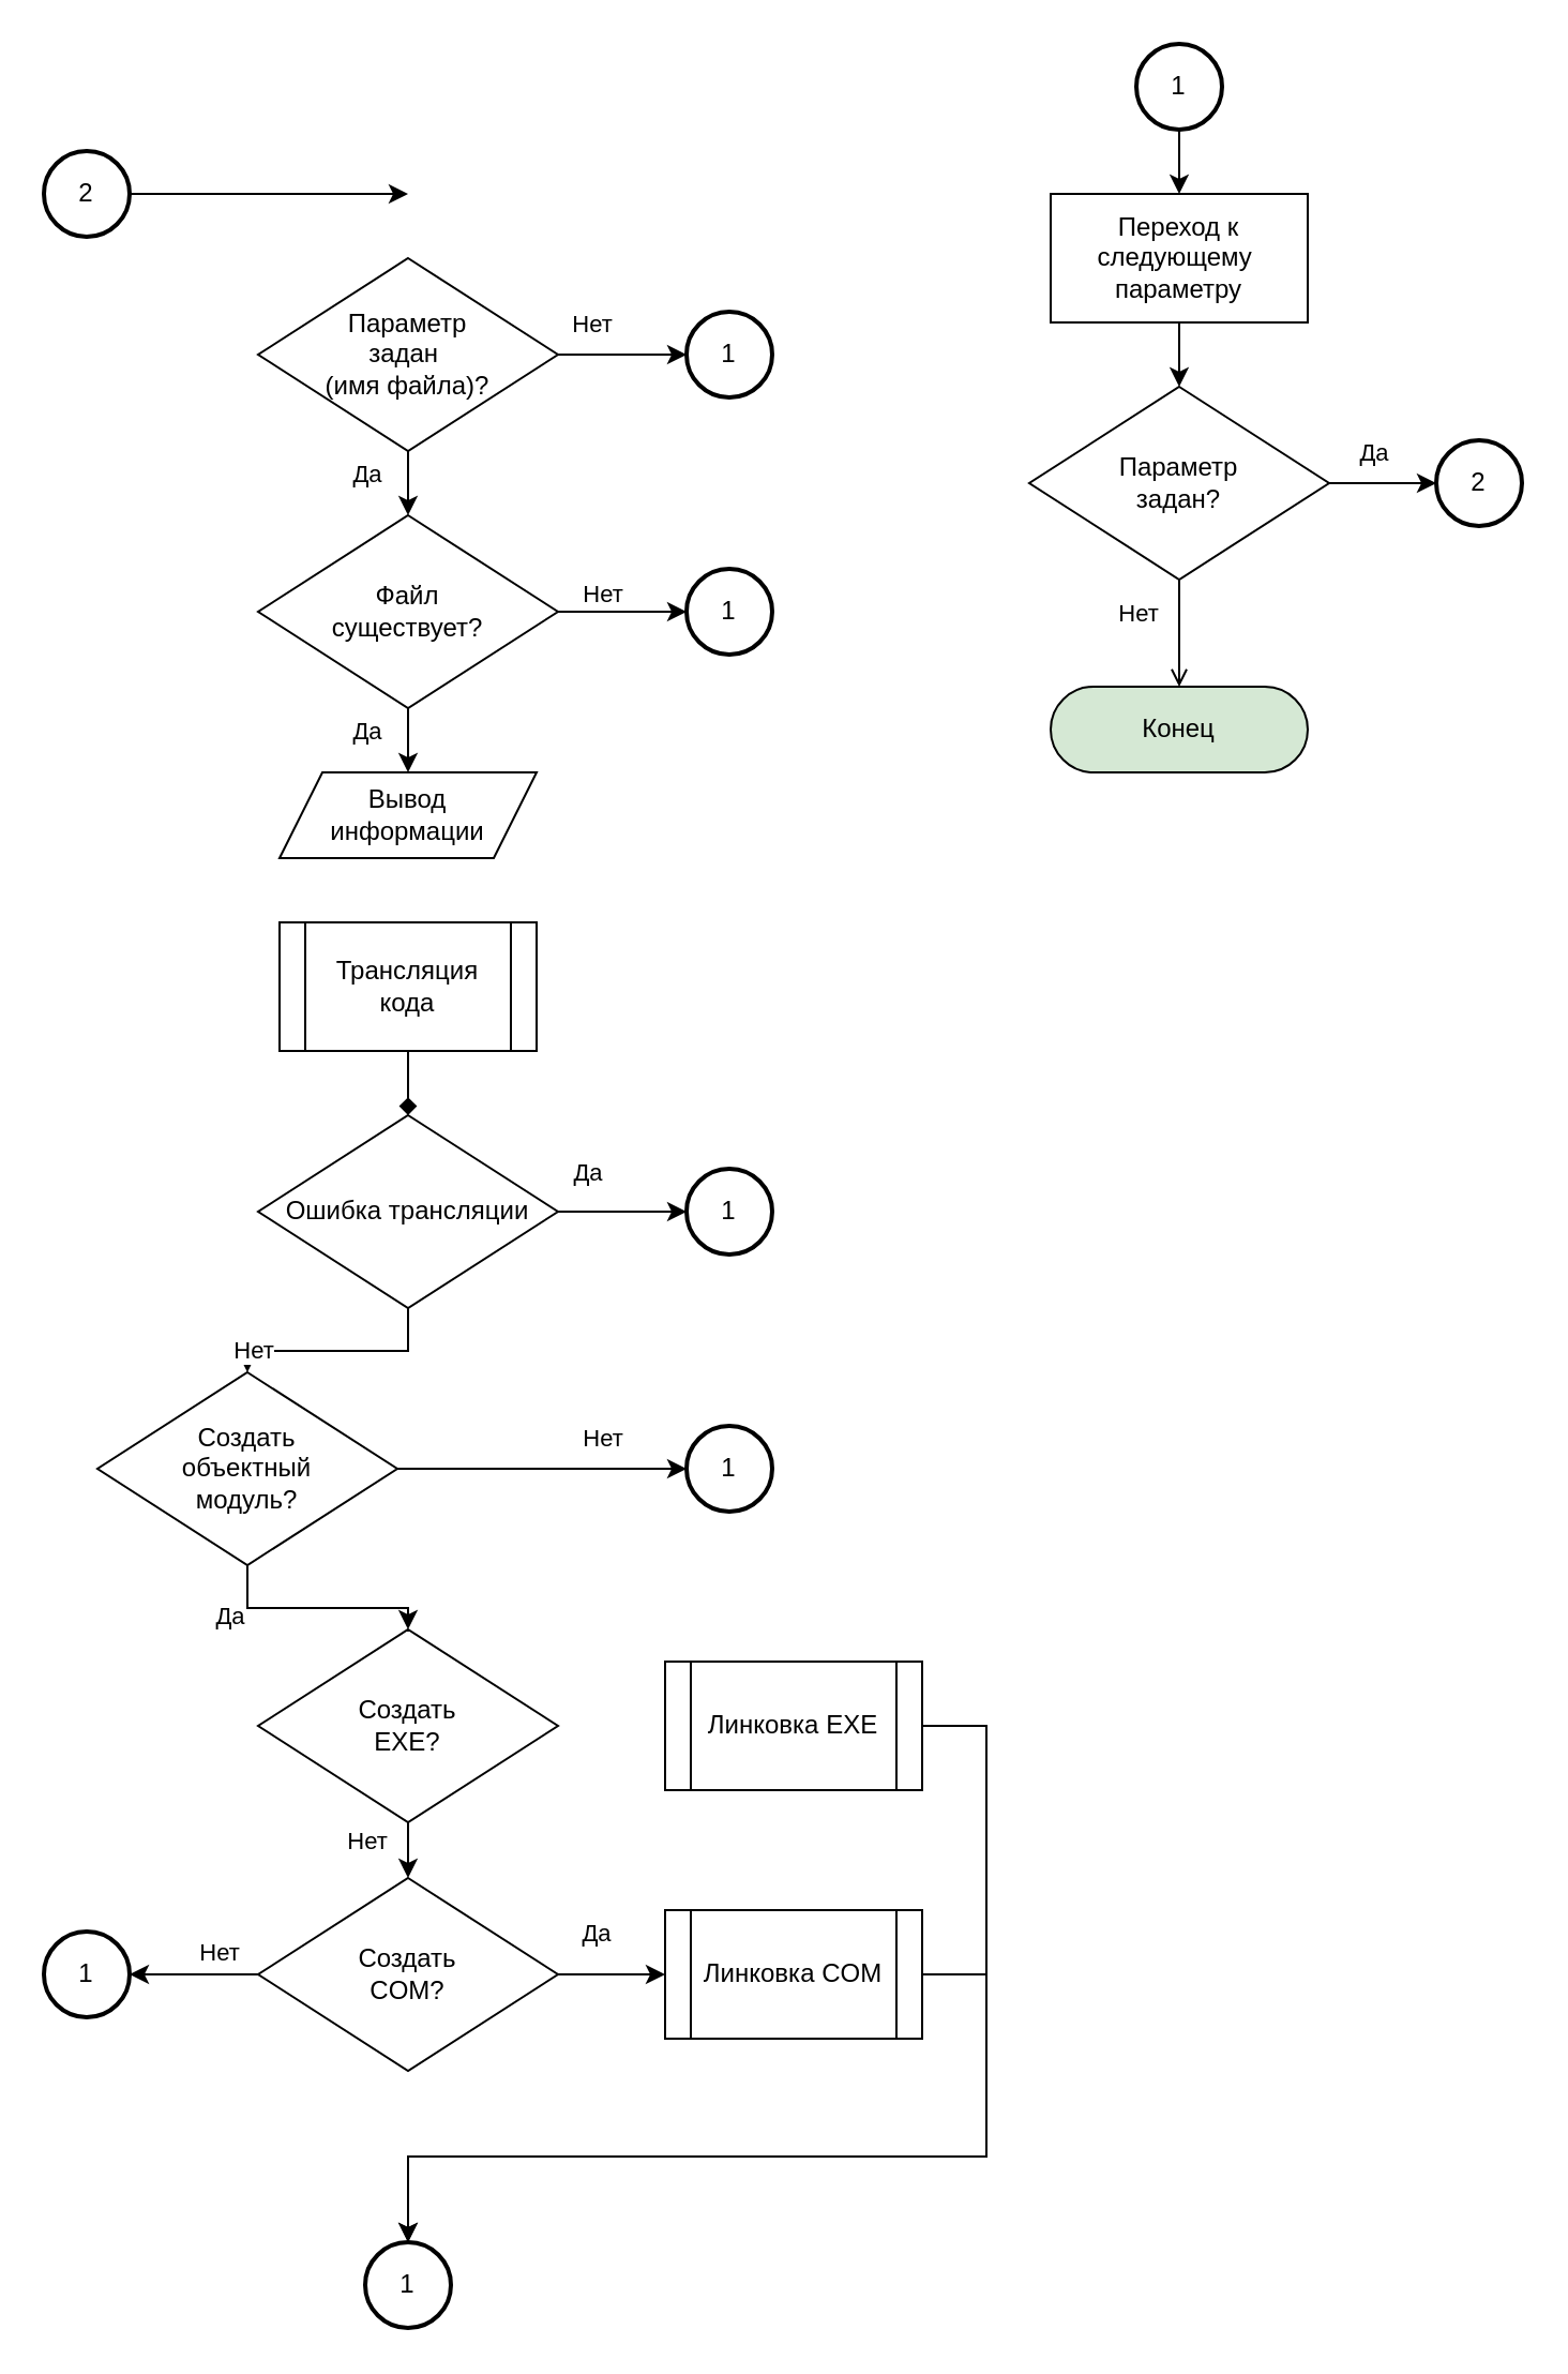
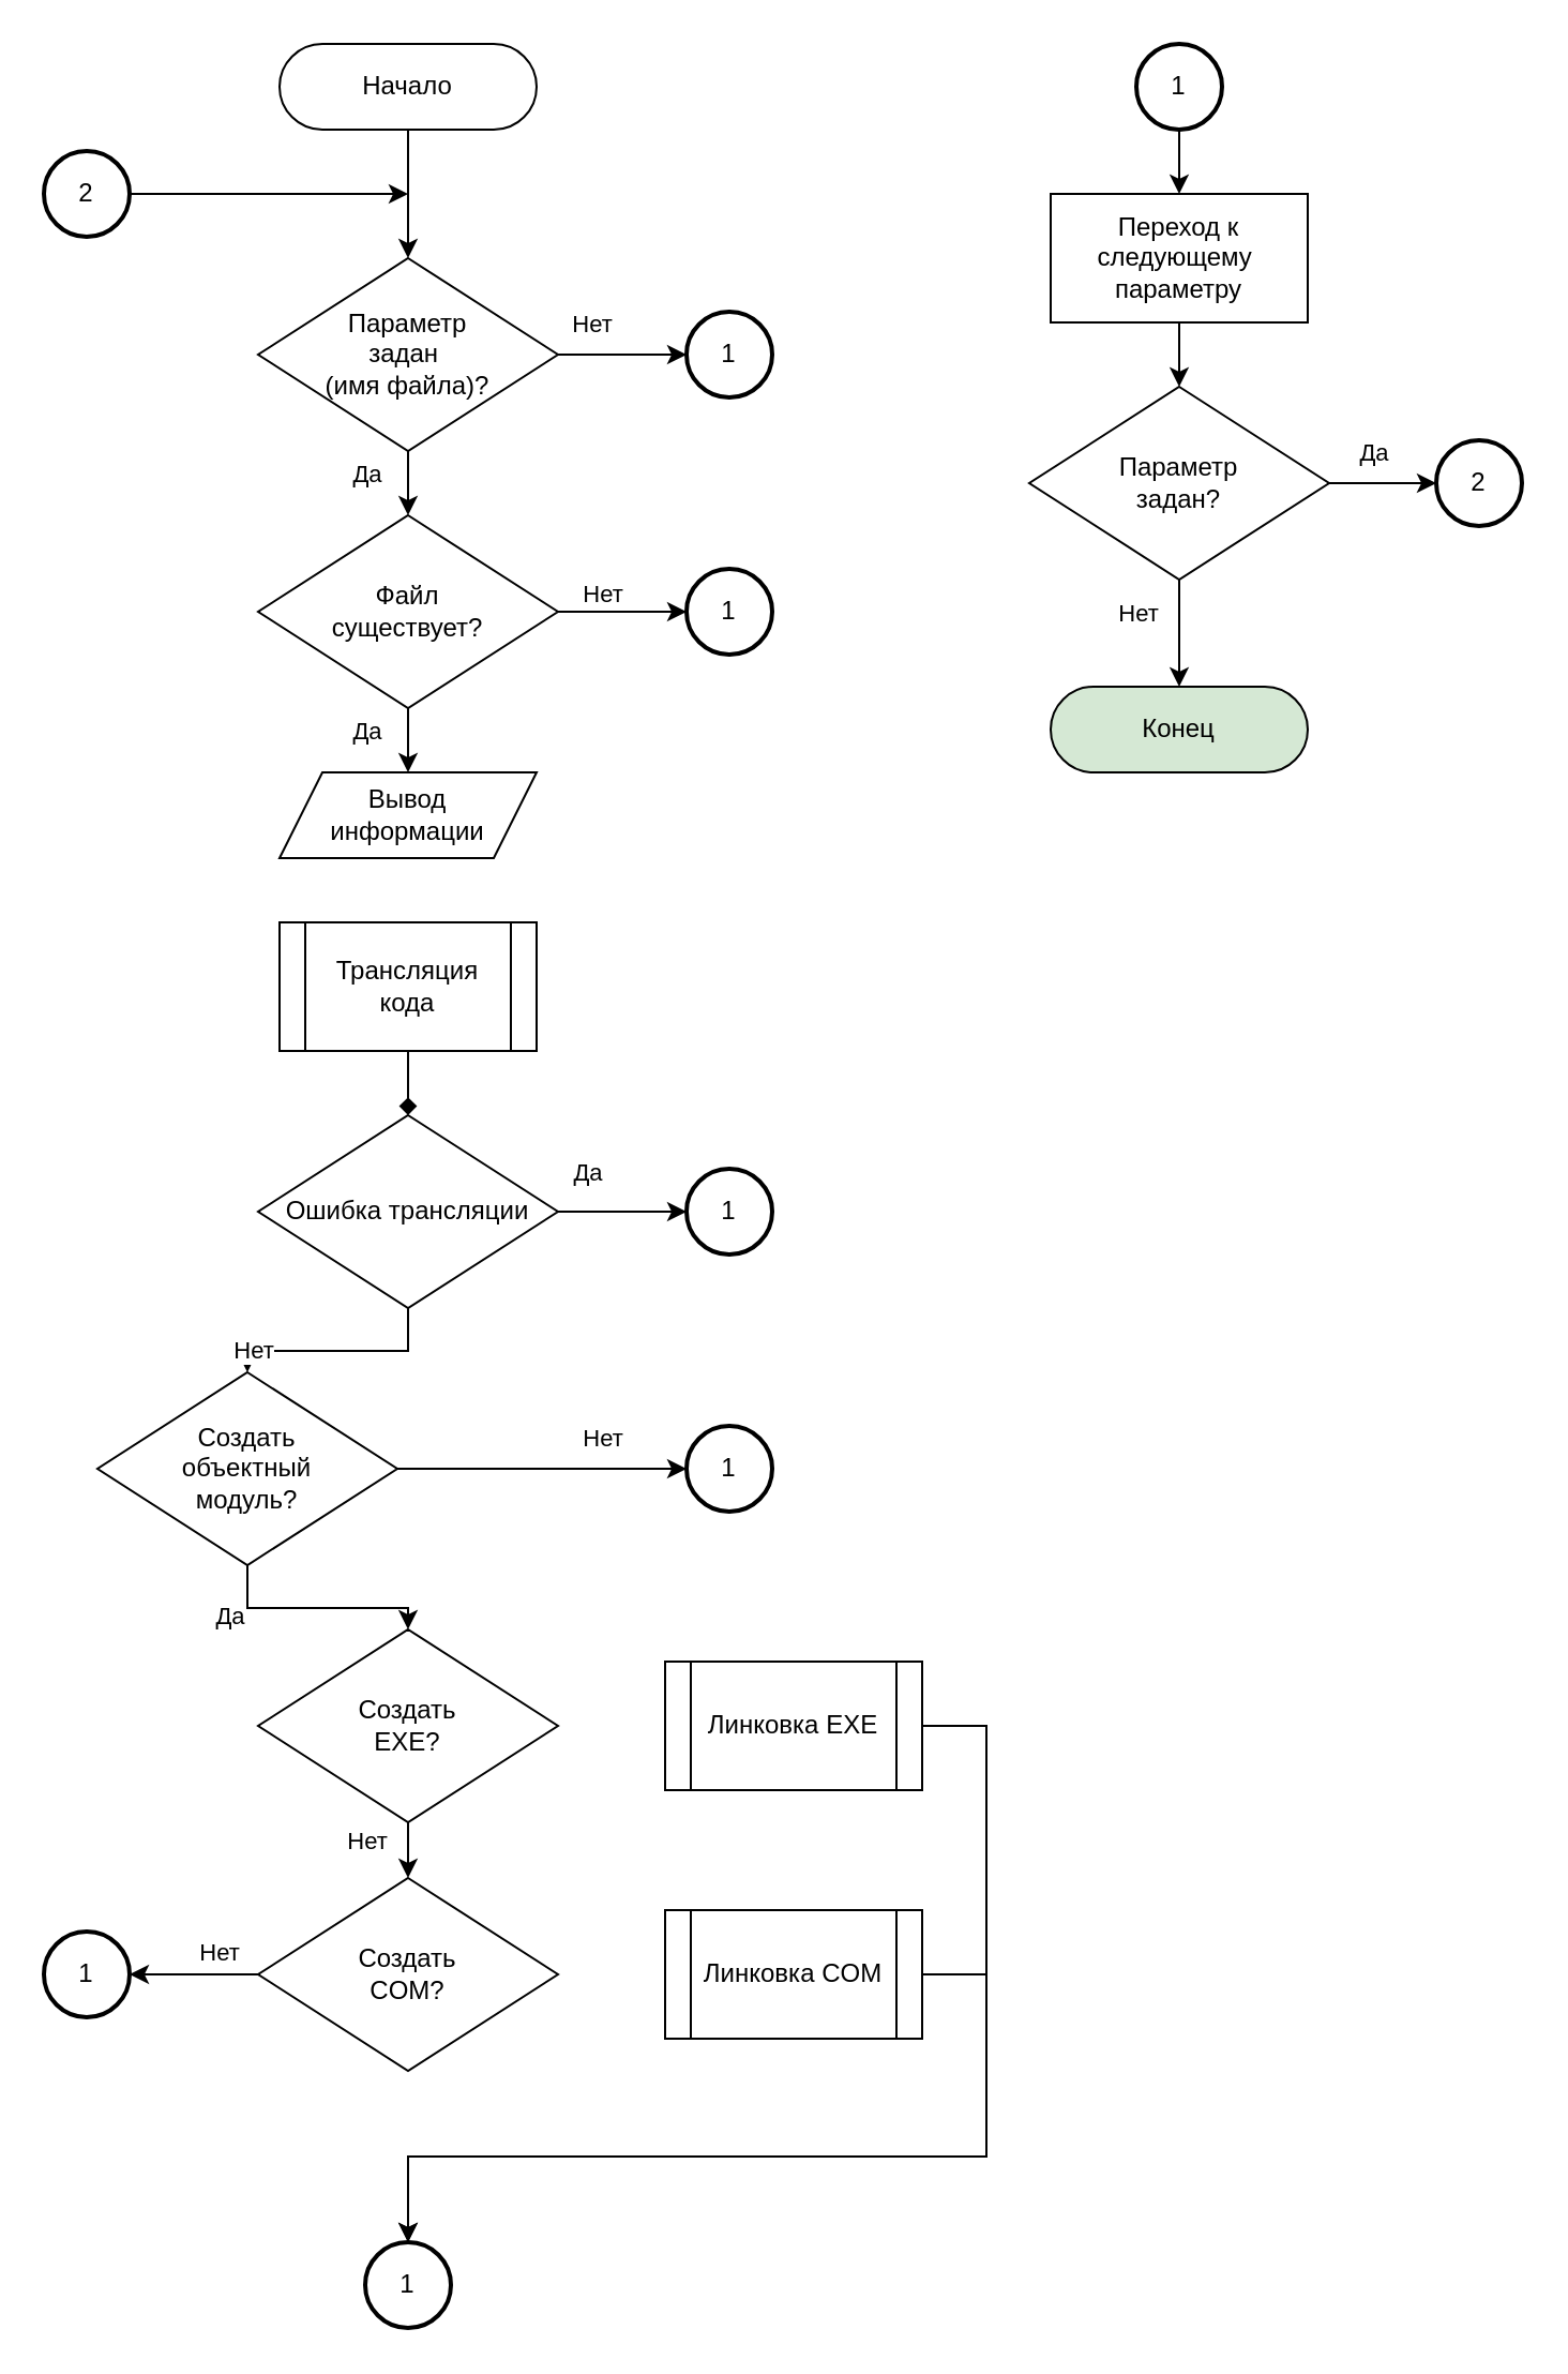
+ <mxCell id="3" value="Начало" style="rounded=1;whiteSpace=wrap;html=1;arcSize=50;strokeWidth=1;" parent="1" vertex="1"><mxGeometry x="130" y="20" width="120" height="40" as="geometry" /></mxCell>
+ <mxCell id="2" style="edgeStyle=orthogonalEdgeStyle;rounded=0;orthogonalLoop=1;jettySize=auto;html=1;" edge="1" parent="1" source="3" target="6"><mxGeometry relative="1" as="geometry" /></mxCell>
- <mxCell id="36" style="edgeStyle=orthogonalEdgeStyle;rounded=0;orthogonalLoop=1;jettySize=auto;html=1;endArrow=open;" edge="1" parent="1" source="40" target="41"><mxGeometry relative="1" as="geometry" /></mxCell>
+ <mxCell id="36" style="edgeStyle=orthogonalEdgeStyle;rounded=0;orthogonalLoop=1;jettySize=auto;html=1;" edge="1" parent="1" source="40" target="41"><mxGeometry relative="1" as="geometry" /></mxCell>
- <mxCell id="22" style="edgeStyle=orthogonalEdgeStyle;rounded=0;orthogonalLoop=1;jettySize=auto;html=1;" edge="1" parent="1" source="26" target="29"><mxGeometry relative="1" as="geometry" /></mxCell>
- <mxCell id="23" value="Да" style="edgeLabel;html=1;align=center;verticalAlign=middle;resizable=0;points=[];" vertex="1" connectable="0" parent="22"><mxGeometry x="-0.328" y="2" relative="1" as="geometry"><mxPoint y="-18" as="offset" /></mxGeometry></mxCell>
